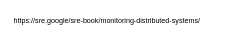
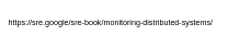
- <mxCell id="2" value="https://sre.google/sre-book/monitoring-distributed-systems/" style="text;whiteSpace=wrap;html=1;" vertex="1" parent="1"><mxGeometry x="20" y="20" width="340" height="30" as="geometry" /></mxCell>
+ <mxCell id="2" value="https://sre.google/sre-book/monitoring-distributed-systems/" style="text;whiteSpace=wrap;html=1;" vertex="1" parent="1"><mxGeometry x="10" y="20" width="340" height="30" as="geometry" /></mxCell>
